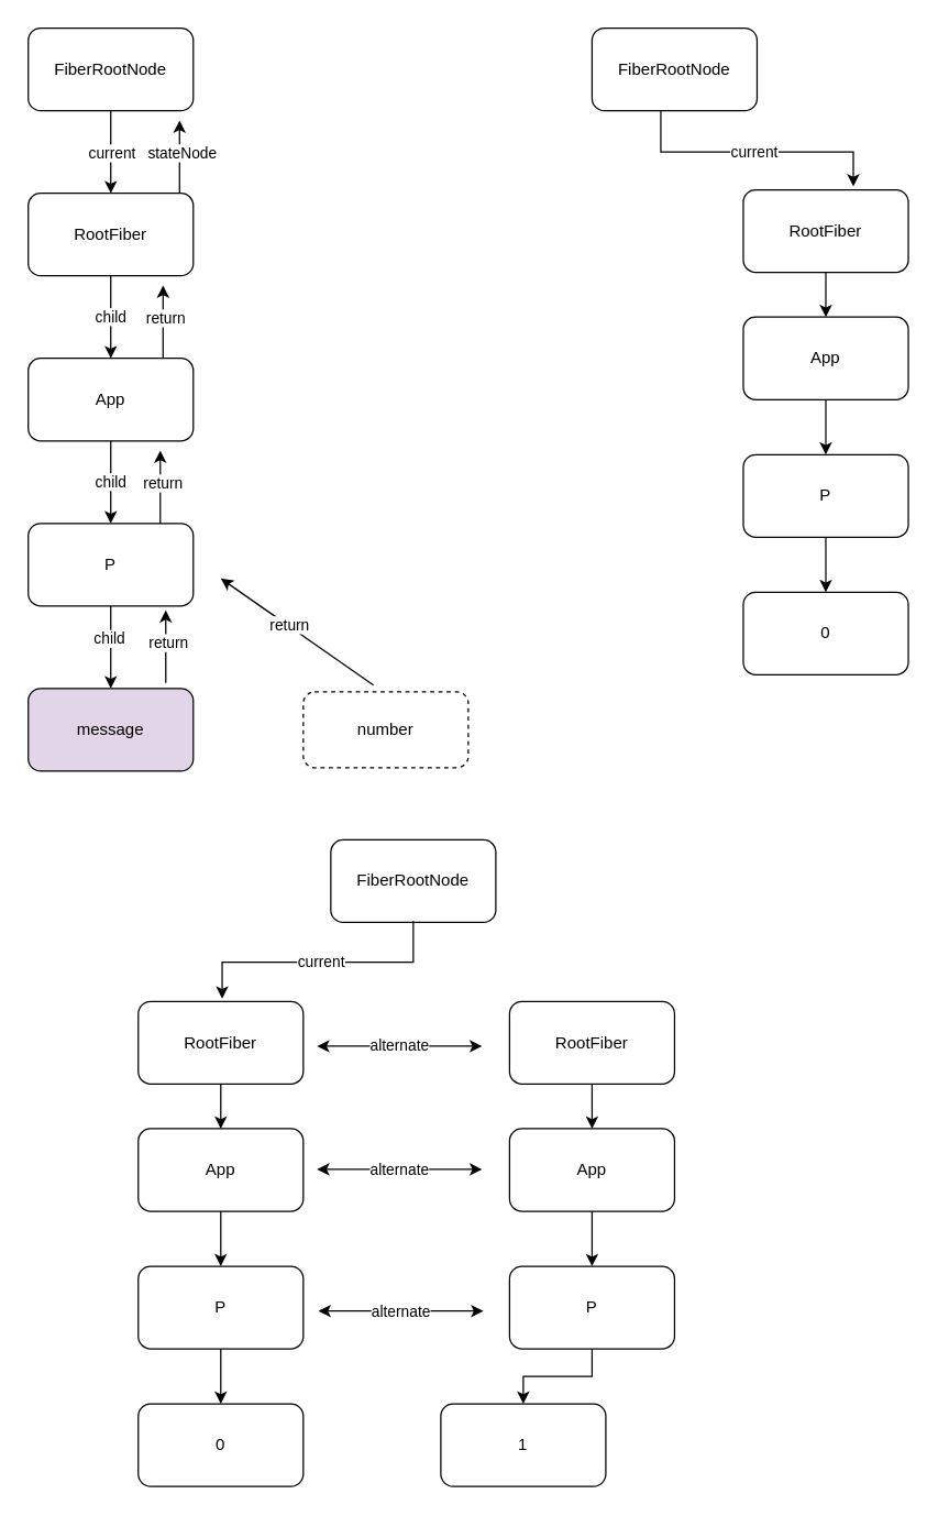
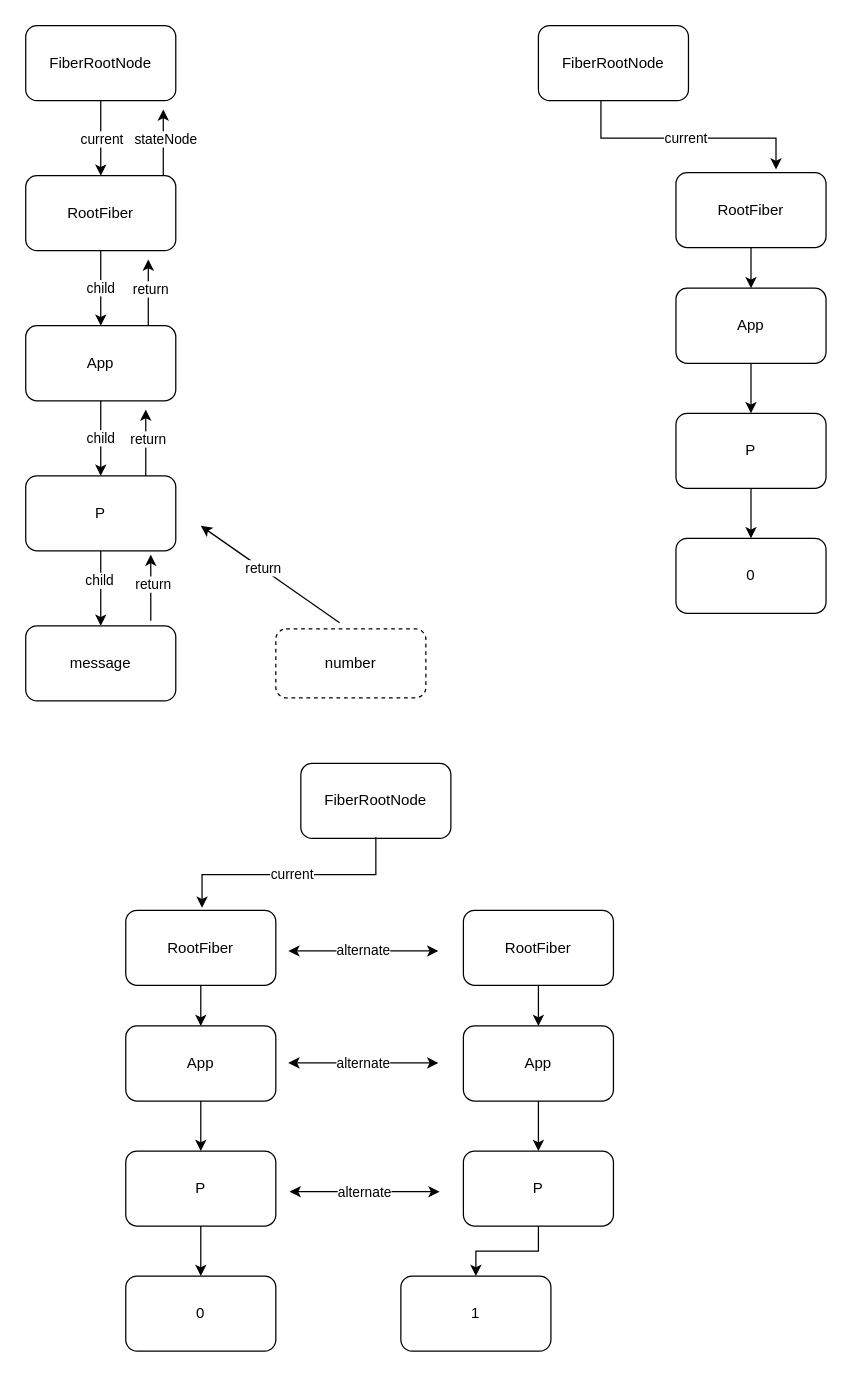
- <mxCell id="12" value="message" style="whiteSpace=wrap;html=1;rounded=1;fillColor=#e1d5e7;" parent="1" vertex="1"><mxGeometry x="20" y="500" width="120" height="60" as="geometry" /></mxCell>
+ <mxCell id="12" value="message" style="whiteSpace=wrap;html=1;rounded=1;" parent="1" vertex="1"><mxGeometry x="20" y="500" width="120" height="60" as="geometry" /></mxCell>
